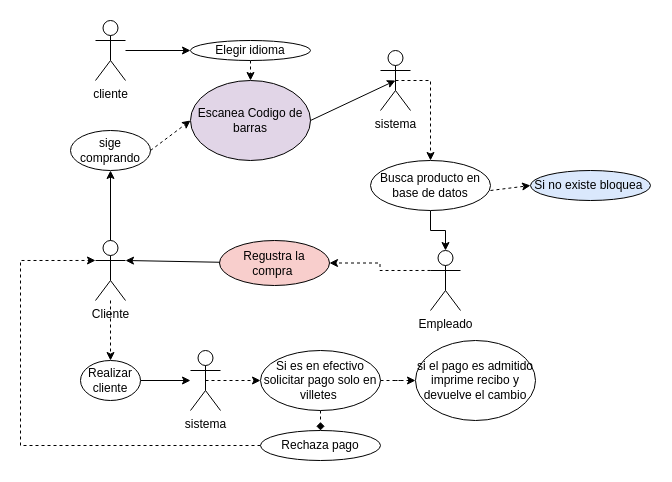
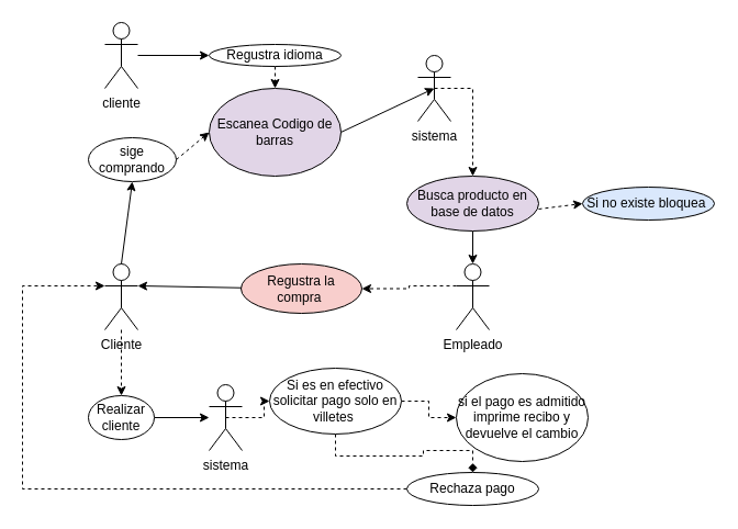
- <mxCell id="9" value="Elegir idioma" style="ellipse;whiteSpace=wrap;html=1;" vertex="1" parent="1"><mxGeometry x="190" y="40" width="120" height="20" as="geometry" /></mxCell>
+ <mxCell id="9" value="Regustra idioma" style="ellipse;whiteSpace=wrap;html=1;" vertex="1" parent="1"><mxGeometry x="190" y="40" width="120" height="20" as="geometry" /></mxCell>
- <mxCell id="20" value="sige comprando" style="ellipse;whiteSpace=wrap;html=1;" vertex="1" parent="1"><mxGeometry x="70" y="130" width="80" height="40" as="geometry" /></mxCell>
+ <mxCell id="20" value="sige comprando" style="ellipse;whiteSpace=wrap;html=1;" vertex="1" parent="1"><mxGeometry x="80" y="125" width="80" height="40" as="geometry" /></mxCell>
- <mxCell id="11" value="Busca producto en base de datos" style="ellipse;whiteSpace=wrap;html=1;" vertex="1" parent="1"><mxGeometry x="370" y="160" width="120" height="50" as="geometry" /></mxCell>
+ <mxCell id="11" value="Busca producto en base de datos" style="ellipse;whiteSpace=wrap;html=1;fillColor=#e1d5e7;" vertex="1" parent="1"><mxGeometry x="370" y="160" width="120" height="50" as="geometry" /></mxCell>
- <mxCell id="15" value="Empleado" style="shape=umlActor;verticalLabelPosition=bottom;verticalAlign=top;html=1;outlineConnect=0;" vertex="1" parent="1"><mxGeometry x="430" y="250" width="30" height="60" as="geometry" /></mxCell>
+ <mxCell id="15" value="Empleado" style="shape=umlActor;verticalLabelPosition=bottom;verticalAlign=top;html=1;outlineConnect=0;" vertex="1" parent="1"><mxGeometry x="415" y="240" width="30" height="60" as="geometry" /></mxCell>
- <mxCell id="30" value="Si es en efectivo solicitar pago solo en villetes&amp;nbsp;" style="ellipse;whiteSpace=wrap;html=1;" vertex="1" parent="1"><mxGeometry x="260" y="350" width="120" height="60" as="geometry" /></mxCell>
+ <mxCell id="30" value="Si es en efectivo solicitar pago solo en villetes&amp;nbsp;" style="ellipse;whiteSpace=wrap;html=1;" vertex="1" parent="1"><mxGeometry x="245" y="335" width="120" height="60" as="geometry" /></mxCell>
- <mxCell id="33" value="Rechaza pago" style="ellipse;whiteSpace=wrap;html=1;" vertex="1" parent="1"><mxGeometry x="260" y="430" width="120" height="30" as="geometry" /></mxCell>
+ <mxCell id="33" value="Rechaza pago" style="ellipse;whiteSpace=wrap;html=1;" vertex="1" parent="1"><mxGeometry x="370" y="430" width="120" height="30" as="geometry" /></mxCell>
